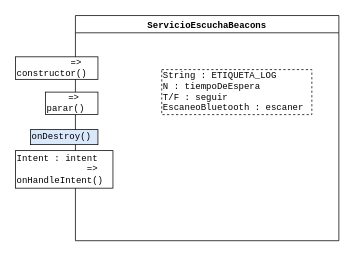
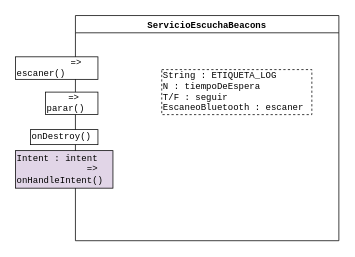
- <mxCell id="6" value="&lt;span style=&quot;white-space: pre&quot;&gt;&#09;&lt;/span&gt;&amp;nbsp; =&amp;gt;&lt;br&gt;constructor()" style="rounded=0;whiteSpace=wrap;html=1;fontFamily=Courier New;align=left;" parent="1" vertex="1"><mxGeometry x="20" y="75" width="110" height="30" as="geometry" /></mxCell>
+ <mxCell id="6" value="&lt;span style=&quot;white-space: pre&quot;&gt;&#09;&lt;/span&gt;&amp;nbsp; =&amp;gt;&lt;br&gt;escaner()" style="rounded=0;whiteSpace=wrap;html=1;fontFamily=Courier New;align=left;" parent="1" vertex="1"><mxGeometry x="20" y="75" width="110" height="30" as="geometry" /></mxCell>
- <mxCell id="7" value="onDestroy()" style="rounded=0;whiteSpace=wrap;html=1;fontFamily=Courier New;align=left;fillColor=#dae8fc;" parent="1" vertex="1"><mxGeometry x="40" y="172" width="90" height="20" as="geometry" /></mxCell>
+ <mxCell id="7" value="onDestroy()" style="rounded=0;whiteSpace=wrap;html=1;fontFamily=Courier New;align=left;" parent="1" vertex="1"><mxGeometry x="40" y="172" width="90" height="20" as="geometry" /></mxCell>
- <mxCell id="5" value="Intent : intent&lt;br&gt;&lt;span style=&quot;white-space: pre&quot;&gt;&#09;&lt;/span&gt;&amp;nbsp; &amp;nbsp; &amp;nbsp;=&amp;gt;&lt;br&gt;onHandleIntent()" style="rounded=0;whiteSpace=wrap;html=1;fontFamily=Courier New;align=left;" parent="2" vertex="1"><mxGeometry x="-80" y="180" width="130" height="50" as="geometry" /></mxCell>
+ <mxCell id="5" value="Intent : intent&lt;br&gt;&lt;span style=&quot;white-space: pre&quot;&gt;&#09;&lt;/span&gt;&amp;nbsp; &amp;nbsp; &amp;nbsp;=&amp;gt;&lt;br&gt;onHandleIntent()" style="rounded=0;whiteSpace=wrap;html=1;fontFamily=Courier New;align=left;fillColor=#e1d5e7;" parent="2" vertex="1"><mxGeometry x="-80" y="180" width="130" height="50" as="geometry" /></mxCell>
